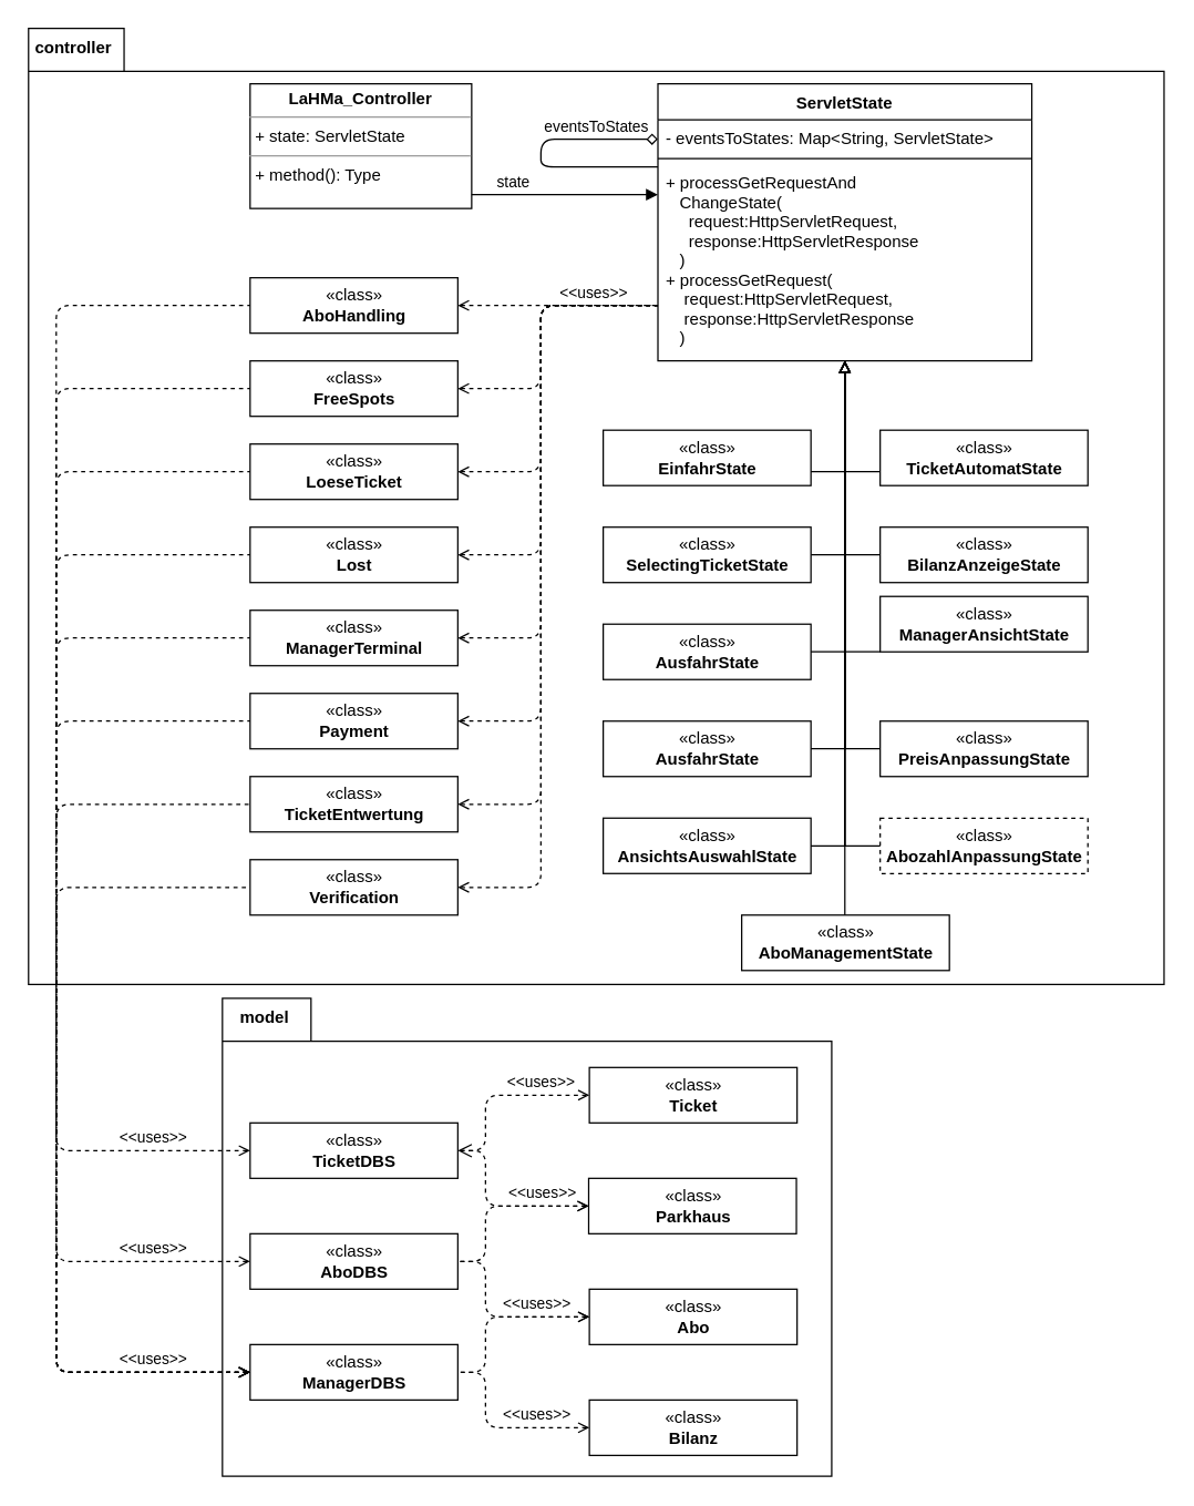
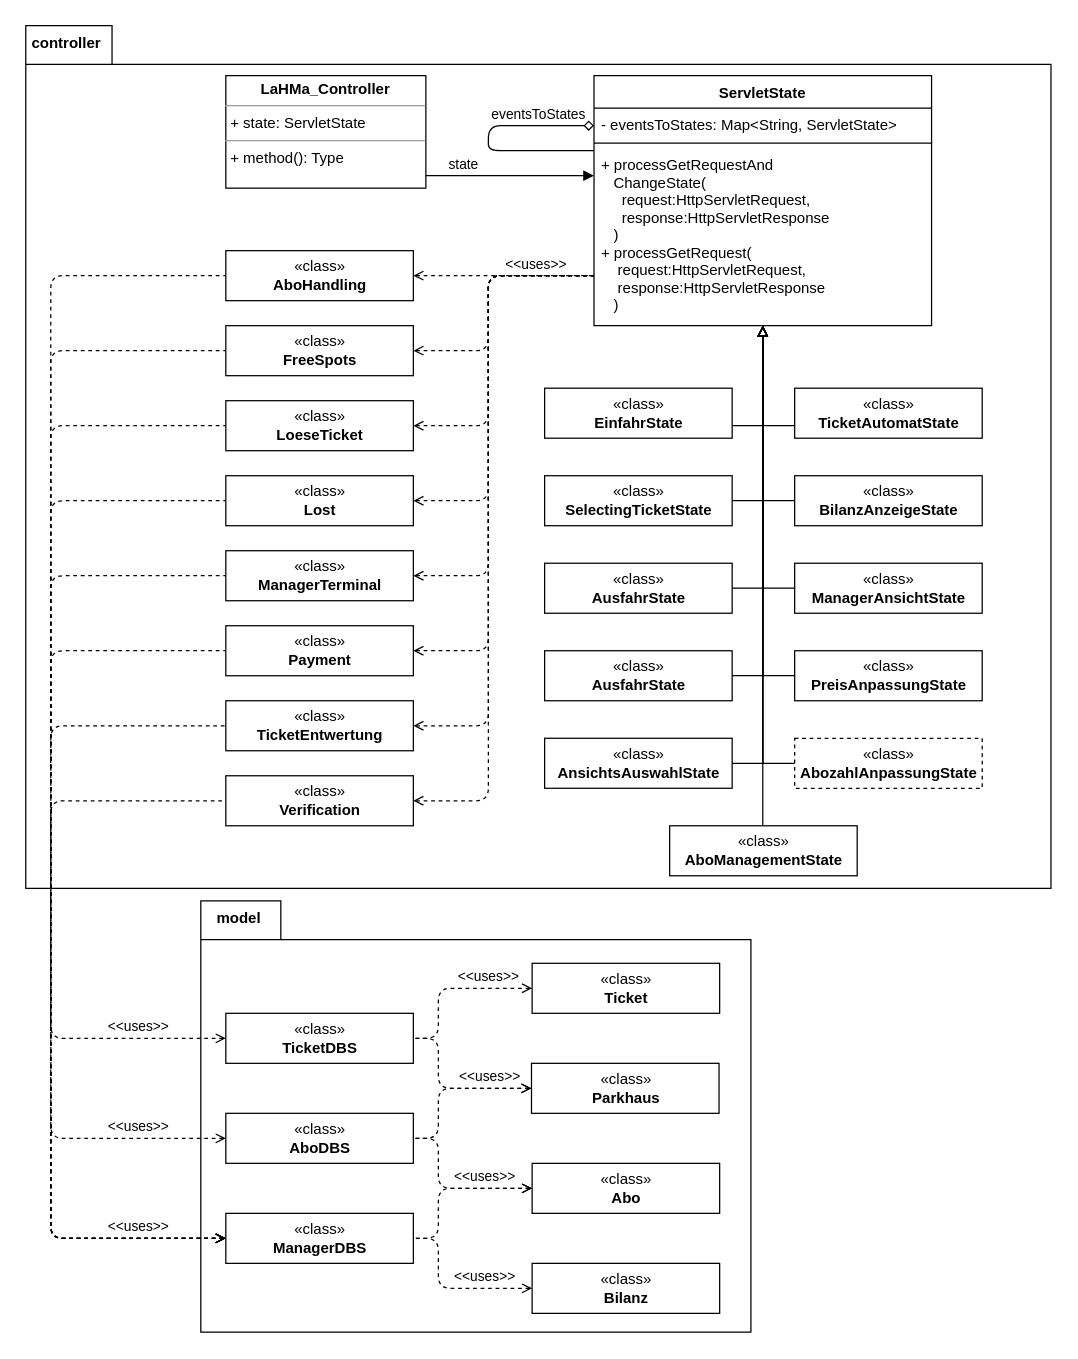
- <mxCell id="12" value="«class»&lt;br&gt;&lt;b&gt;ManagerAnsichtState&lt;/b&gt;&lt;br&gt;" style="html=1;" vertex="1" parent="1"><mxGeometry x="635" y="430" width="150" height="40" as="geometry" /></mxCell>
+ <mxCell id="12" value="«class»&lt;br&gt;&lt;b&gt;ManagerAnsichtState&lt;/b&gt;&lt;br&gt;" style="html=1;" vertex="1" parent="1"><mxGeometry x="635" y="450" width="150" height="40" as="geometry" /></mxCell>
- <mxCell id="60" value="&amp;lt;&amp;lt;uses&amp;gt;&amp;gt;" style="html=1;verticalAlign=bottom;endArrow=open;dashed=1;endSize=8;edgeStyle=orthogonalEdgeStyle;endFill=0;startArrow=open;startFill=0;" edge="1" parent="1" source="54" target="51"><mxGeometry x="-0.487" relative="1" as="geometry"><mxPoint x="434.5" y="880.333" as="sourcePoint" /><mxPoint x="340" y="920.333" as="targetPoint" /><Array as="points"><mxPoint x="350" y="870" /><mxPoint x="350" y="830" /></Array><mxPoint as="offset" /></mxGeometry></mxCell>
+ <mxCell id="60" value="&amp;lt;&amp;lt;uses&amp;gt;&amp;gt;" style="html=1;verticalAlign=bottom;endArrow=none;dashed=1;endSize=8;edgeStyle=orthogonalEdgeStyle;endFill=0;startArrow=open;startFill=0;" edge="1" parent="1" source="54" target="51"><mxGeometry x="-0.487" relative="1" as="geometry"><mxPoint x="434.5" y="880.333" as="sourcePoint" /><mxPoint x="340" y="920.333" as="targetPoint" /><Array as="points"><mxPoint x="350" y="870" /><mxPoint x="350" y="830" /></Array><mxPoint as="offset" /></mxGeometry></mxCell>
